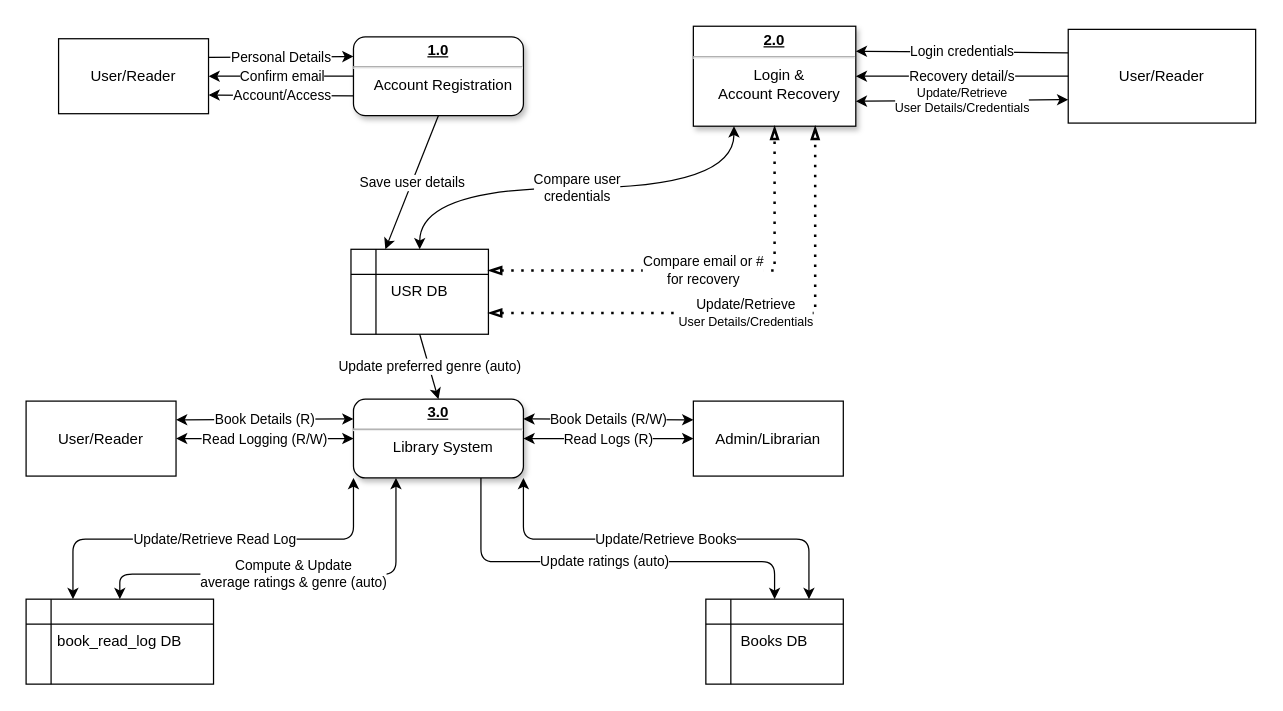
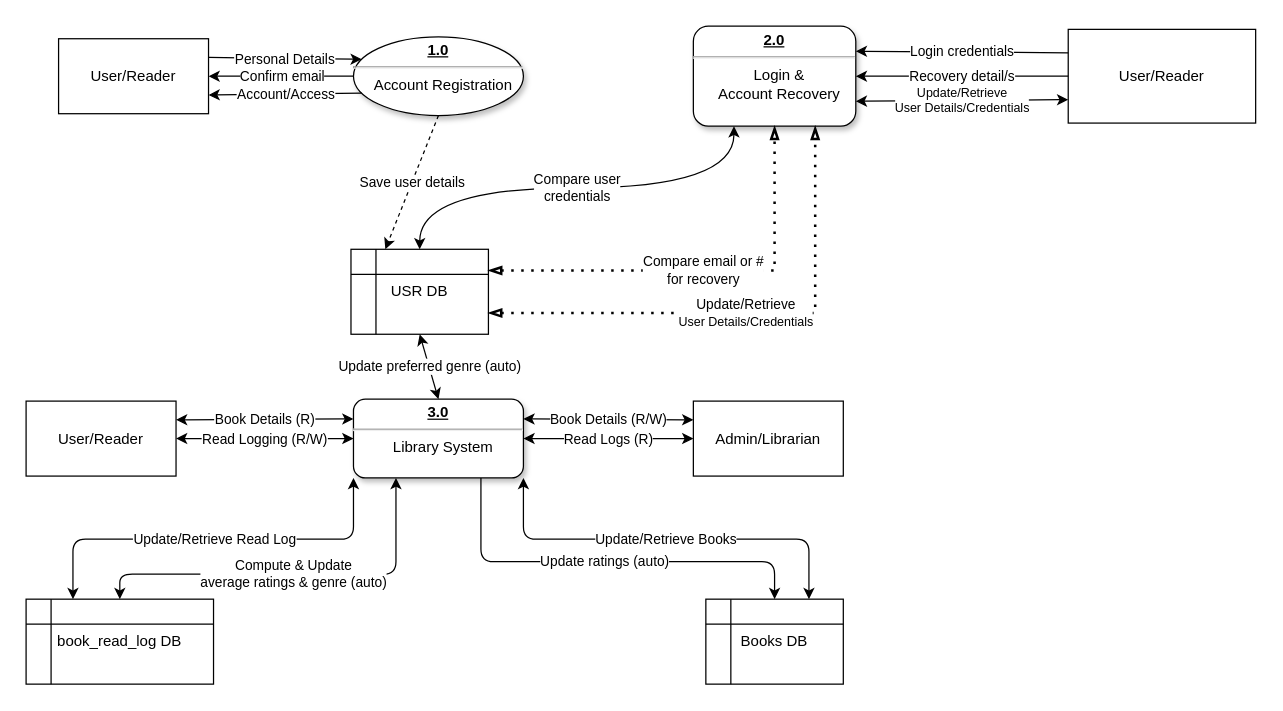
- <mxCell id="3" value="&lt;p style=&quot;margin: 4px 0px 0px; text-decoration: underline;&quot;&gt;&lt;strong&gt;1.0&lt;/strong&gt;&lt;/p&gt;&lt;hr&gt;&lt;p style=&quot;margin: 0px; margin-left: 8px;&quot;&gt;Account Registration&lt;/p&gt;" style="verticalAlign=top;align=center;overflow=fill;fontSize=12;fontFamily=Helvetica;html=1;shadow=1;rounded=1;container=0;labelBackgroundColor=none;" parent="1" vertex="1"><mxGeometry x="282" y="29" width="136" height="63" as="geometry" /></mxCell>
+ <mxCell id="3" value="&lt;p style=&quot;margin: 4px 0px 0px; text-decoration: underline;&quot;&gt;&lt;strong&gt;1.0&lt;/strong&gt;&lt;/p&gt;&lt;hr&gt;&lt;p style=&quot;margin: 0px; margin-left: 8px;&quot;&gt;Account Registration&lt;/p&gt;" style="ellipse;verticalAlign=top;align=center;overflow=fill;fontSize=12;fontFamily=Helvetica;html=1;shadow=1;container=0;labelBackgroundColor=none;" parent="1" vertex="1"><mxGeometry x="282" y="29" width="136" height="63" as="geometry" /></mxCell>
- <mxCell id="2" value="&lt;p style=&quot;margin: 0px; margin-top: 4px; text-align: center; text-decoration: underline;&quot;&gt;&lt;b&gt;2.0&lt;/b&gt;&lt;/p&gt;&lt;hr&gt;&lt;p style=&quot;text-align: center; margin: 0px 0px 0px 8px;&quot;&gt;Login &amp;amp;&lt;/p&gt;&lt;p style=&quot;text-align: center; margin: 0px 0px 0px 8px;&quot;&gt;Account Recovery&lt;/p&gt;" style="verticalAlign=top;align=left;overflow=fill;fontSize=12;fontFamily=Helvetica;html=1;shadow=1;container=0;labelBackgroundColor=none;rounded=0;" parent="1" vertex="1"><mxGeometry x="554" y="20.5" width="130" height="80" as="geometry" /></mxCell>
+ <mxCell id="2" value="&lt;p style=&quot;margin: 0px; margin-top: 4px; text-align: center; text-decoration: underline;&quot;&gt;&lt;b&gt;2.0&lt;/b&gt;&lt;/p&gt;&lt;hr&gt;&lt;p style=&quot;text-align: center; margin: 0px 0px 0px 8px;&quot;&gt;Login &amp;amp;&lt;/p&gt;&lt;p style=&quot;text-align: center; margin: 0px 0px 0px 8px;&quot;&gt;Account Recovery&lt;/p&gt;" style="verticalAlign=top;align=left;overflow=fill;fontSize=12;fontFamily=Helvetica;html=1;shadow=1;rounded=1;container=0;labelBackgroundColor=none;" parent="1" vertex="1"><mxGeometry x="554" y="20.5" width="130" height="80" as="geometry" /></mxCell>
- <mxCell id="11" value="" style="endArrow=classic;html=1;rounded=0;exitX=0.5;exitY=1;exitDx=0;exitDy=0;entryX=0.25;entryY=0;entryDx=0;entryDy=0;" parent="1" source="3" target="13" edge="1"><mxGeometry relative="1" as="geometry"><mxPoint x="296" y="299" as="sourcePoint" /><mxPoint x="346" y="149" as="targetPoint" /></mxGeometry></mxCell>
+ <mxCell id="11" value="" style="endArrow=classic;html=1;rounded=0;exitX=0.5;exitY=1;exitDx=0;exitDy=0;entryX=0.25;entryY=0;entryDx=0;entryDy=0;dashed=1;" parent="1" source="3" target="13" edge="1"><mxGeometry relative="1" as="geometry"><mxPoint x="296" y="299" as="sourcePoint" /><mxPoint x="346" y="149" as="targetPoint" /></mxGeometry></mxCell>
- <mxCell id="29" value="Update preferred genre (auto)" style="endArrow=none;startArrow=classic;html=1;rounded=0;entryX=0.5;entryY=1;entryDx=0;entryDy=0;exitX=0.5;exitY=0;exitDx=0;exitDy=0;" parent="1" source="22" target="13" edge="1"><mxGeometry width="50" height="50" relative="1" as="geometry"><mxPoint x="450" y="189" as="sourcePoint" /><mxPoint x="500" y="139" as="targetPoint" /></mxGeometry></mxCell>
+ <mxCell id="29" value="Update preferred genre (auto)" style="endArrow=classic;startArrow=classic;html=1;rounded=0;entryX=0.5;entryY=1;entryDx=0;entryDy=0;exitX=0.5;exitY=0;exitDx=0;exitDy=0;" parent="1" source="22" target="13" edge="1"><mxGeometry width="50" height="50" relative="1" as="geometry"><mxPoint x="450" y="189" as="sourcePoint" /><mxPoint x="500" y="139" as="targetPoint" /></mxGeometry></mxCell>
